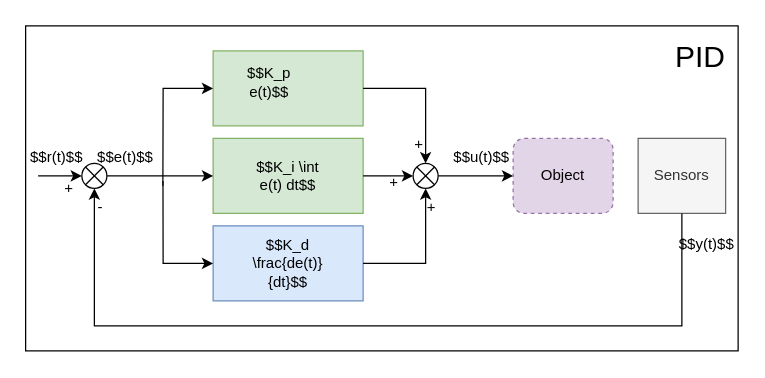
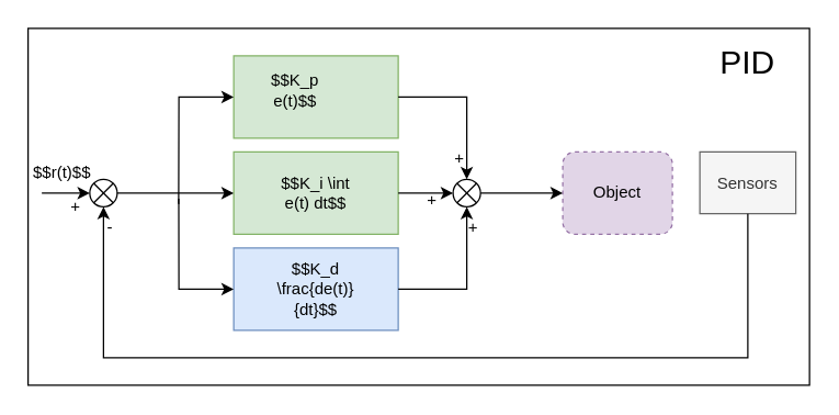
- <mxCell id="11" value="PID" style="text;html=1;strokeColor=none;fillColor=none;align=center;verticalAlign=middle;whiteSpace=wrap;rounded=0;fontSize=24;" parent="1" vertex="1"><mxGeometry x="530" y="30" width="60" height="30" as="geometry" /></mxCell>
+ <mxCell id="11" value="PID" style="text;html=1;strokeColor=none;fillColor=none;align=center;verticalAlign=middle;whiteSpace=wrap;rounded=0;fontSize=24;" parent="1" vertex="1"><mxGeometry x="515" y="30" width="60" height="30" as="geometry" /></mxCell>
- <mxCell id="24" value="$$e(t)$$" style="text;html=1;strokeColor=none;fillColor=none;align=center;verticalAlign=middle;whiteSpace=wrap;rounded=0;" parent="1" vertex="1"><mxGeometry x="85" y="110" width="30" height="30" as="geometry" /></mxCell>
- <mxCell id="26" value="$$u(t)$$" style="text;html=1;strokeColor=none;fillColor=none;align=center;verticalAlign=middle;whiteSpace=wrap;rounded=0;" parent="1" vertex="1"><mxGeometry x="370" y="110" width="30" height="30" as="geometry" /></mxCell>
- <mxCell id="7" value="Sensors" style="rounded=0;whiteSpace=wrap;html=1;fillColor=#f5f5f5;fontColor=#333333;strokeColor=#666666;" parent="1" vertex="1"><mxGeometry x="510" y="110" width="70" height="60" as="geometry" /></mxCell>
+ <mxCell id="7" value="Sensors" style="rounded=0;whiteSpace=wrap;html=1;fillColor=#f5f5f5;fontColor=#333333;strokeColor=#666666;" parent="1" vertex="1"><mxGeometry x="510" y="110" width="70" height="45" as="geometry" /></mxCell>
- <mxCell id="27" value="$$y(t)$$" style="text;html=1;strokeColor=none;fillColor=none;align=center;verticalAlign=middle;whiteSpace=wrap;rounded=0;" parent="1" vertex="1"><mxGeometry x="550" y="180" width="30" height="30" as="geometry" /></mxCell>
